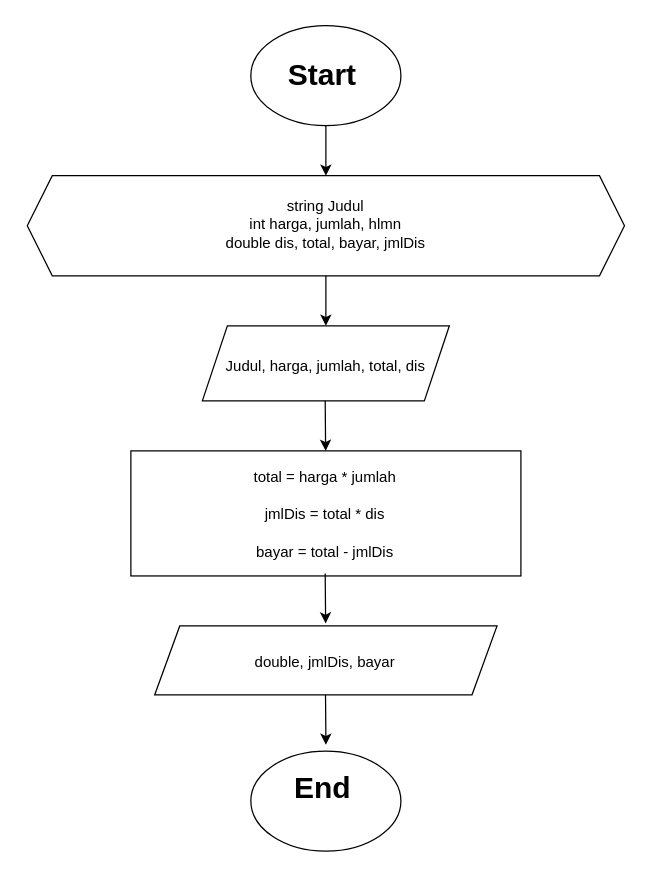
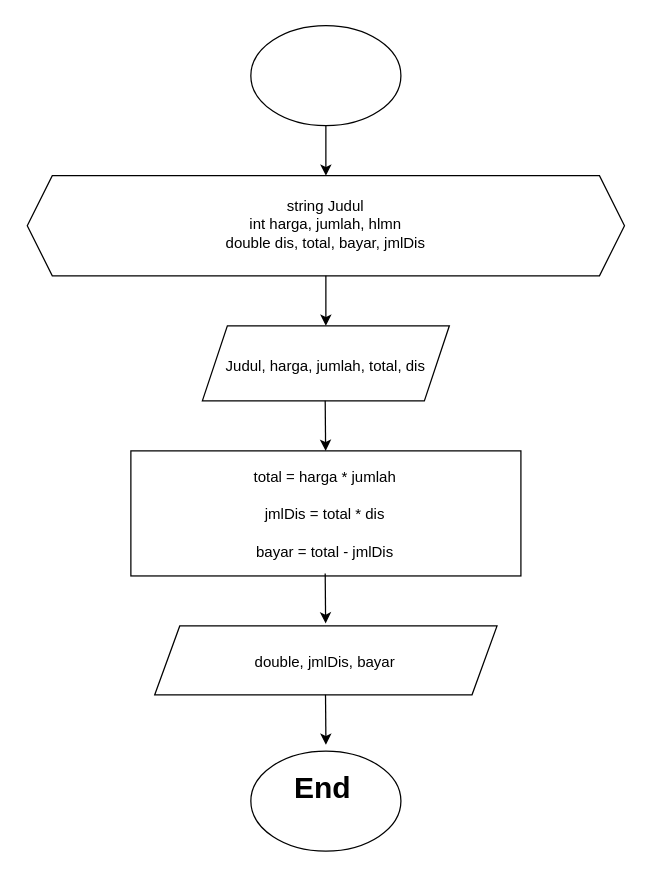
- <mxCell id="5" value="&lt;h1&gt;Start&lt;/h1&gt;" style="text;html=1;strokeColor=none;fillColor=none;spacing=5;spacingTop=-20;whiteSpace=wrap;overflow=hidden;rounded=0;" vertex="1" parent="1"><mxGeometry x="225" y="40" width="70" height="30" as="geometry" /></mxCell>
